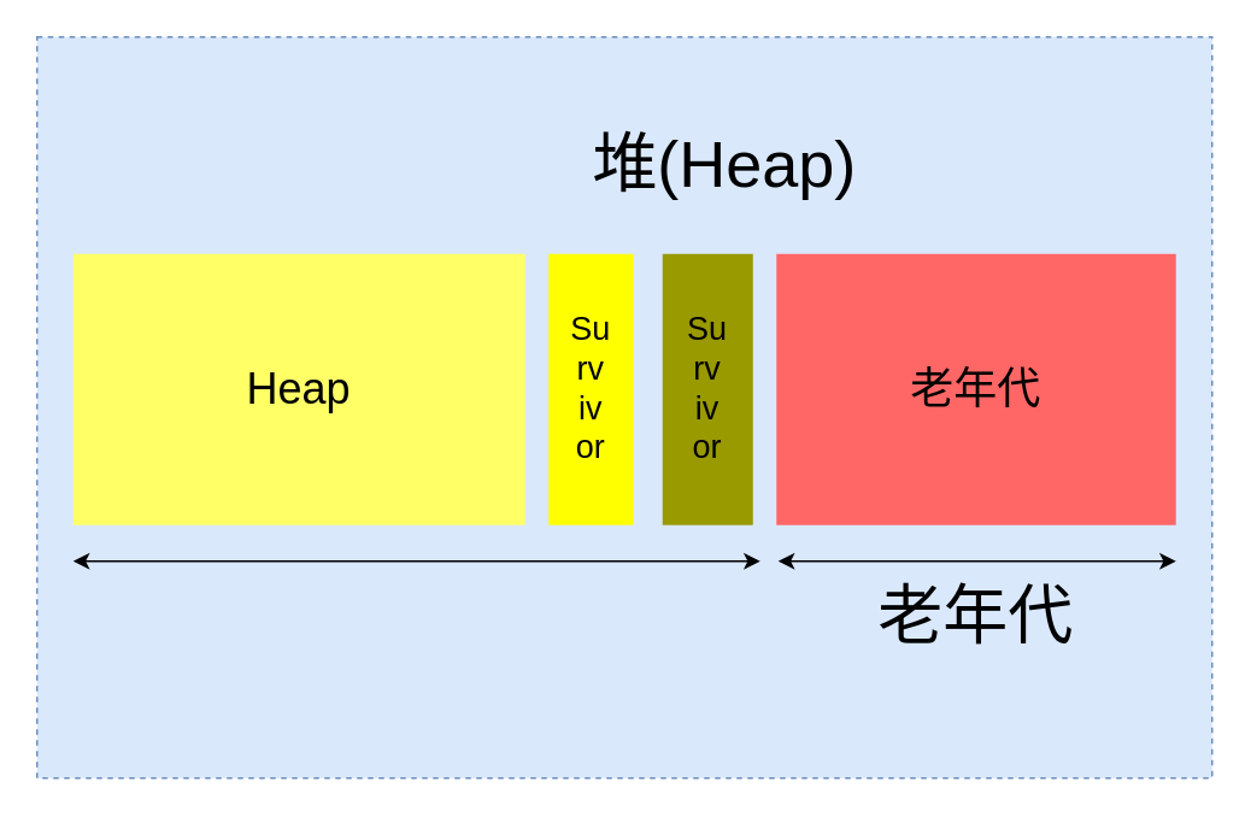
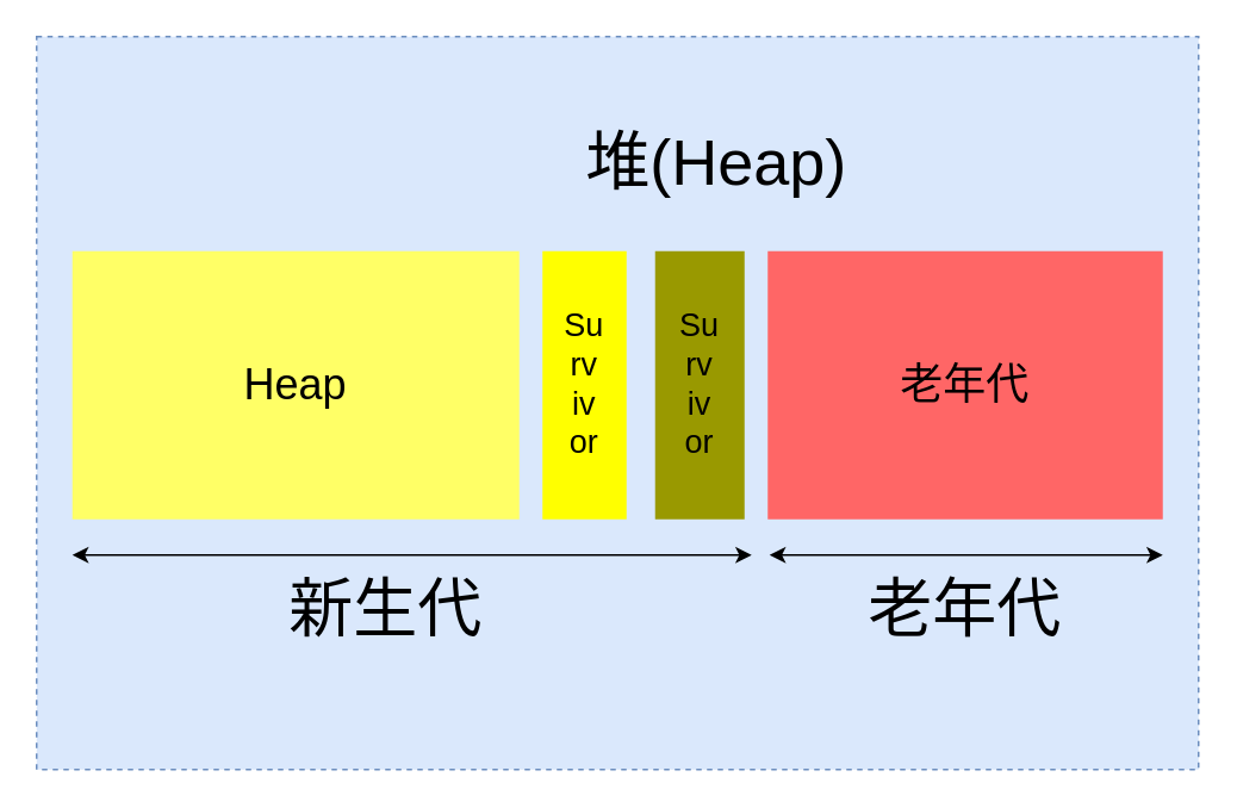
+ <mxCell id="10" value="&lt;font style=&quot;font-size: 36px&quot;&gt;新生代&lt;/font&gt;" style="text;html=1;strokeColor=none;fillColor=none;align=center;verticalAlign=middle;whiteSpace=wrap;rounded=0;" vertex="1" parent="1"><mxGeometry x="128" y="330" width="175" height="20" as="geometry" /></mxCell>
